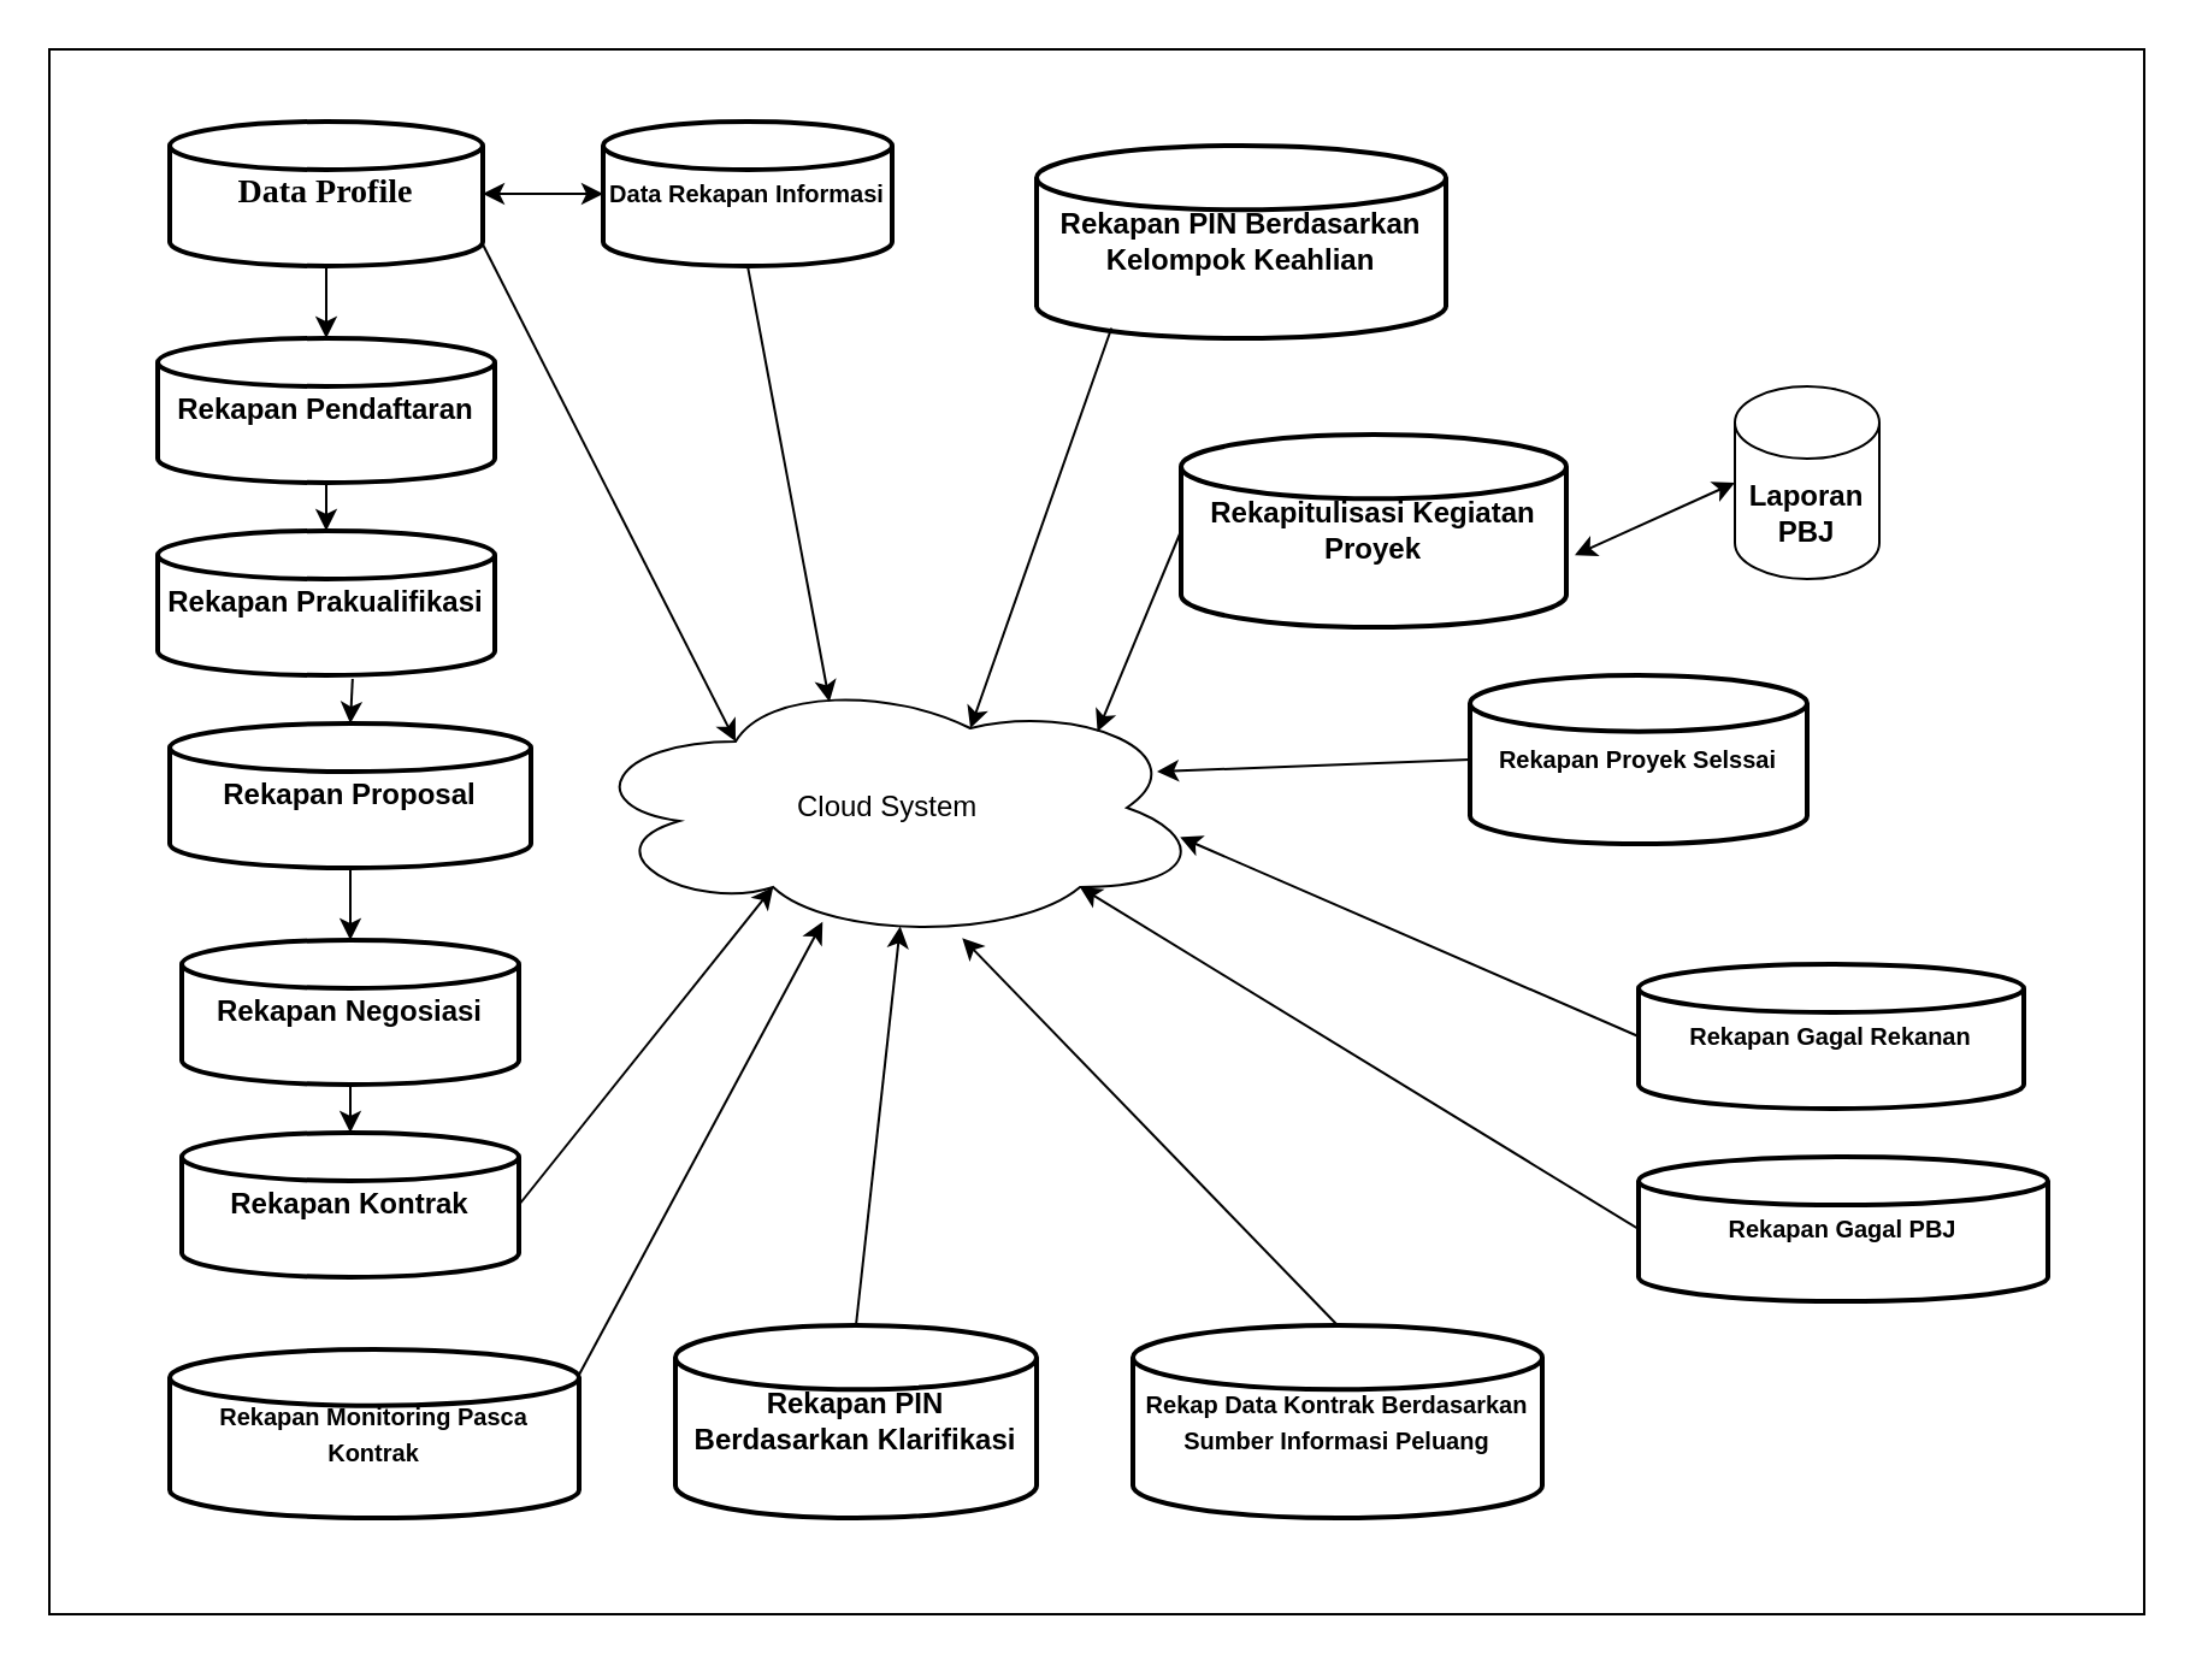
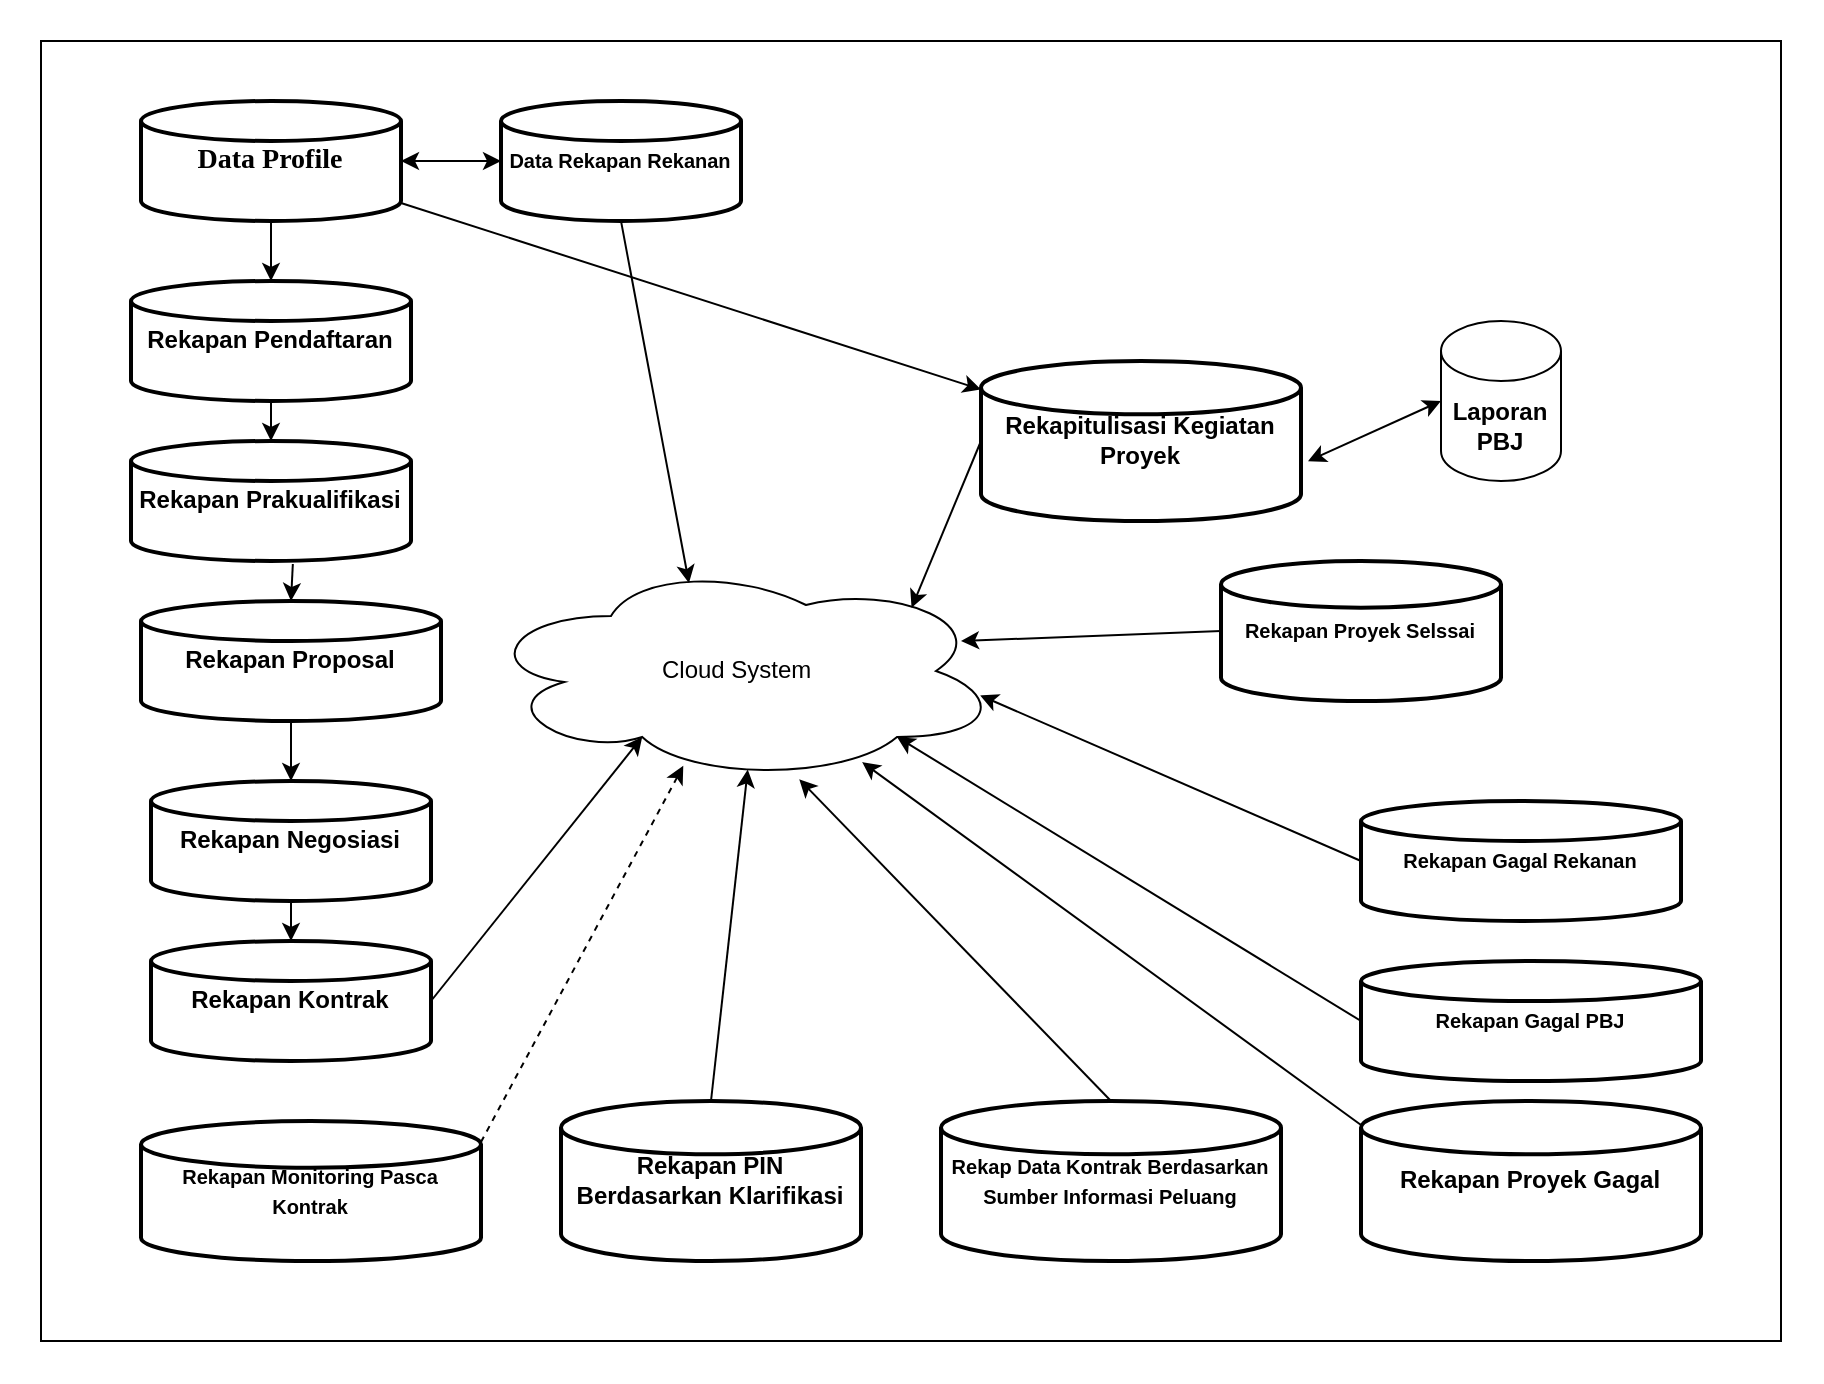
- <mxCell id="3" value="&lt;font style=&quot;font-size: 10px;&quot;&gt;Data Rekapan Informasi&lt;/font&gt;" style="strokeWidth=2;html=1;shape=mxgraph.flowchart.database;whiteSpace=wrap;fontStyle=1" vertex="1" parent="1"><mxGeometry x="250" y="50" width="120" height="60" as="geometry" /></mxCell>
+ <mxCell id="3" value="&lt;font style=&quot;font-size: 10px;&quot;&gt;Data Rekapan Rekanan&lt;/font&gt;" style="strokeWidth=2;html=1;shape=mxgraph.flowchart.database;whiteSpace=wrap;fontStyle=1" vertex="1" parent="1"><mxGeometry x="250" y="50" width="120" height="60" as="geometry" /></mxCell>
- <mxCell id="15" value="&lt;b&gt;Rekapan PIN Berdasarkan Kelompok Keahlian&lt;/b&gt;" style="strokeWidth=2;html=1;shape=mxgraph.flowchart.database;whiteSpace=wrap;" vertex="1" parent="1"><mxGeometry x="430" y="60" width="170" height="80" as="geometry" /></mxCell>
- <mxCell id="37" value="" style="endArrow=classic;html=1;rounded=0;exitX=1;exitY=0.85;exitDx=0;exitDy=0;exitPerimeter=0;entryX=0.25;entryY=0.25;entryDx=0;entryDy=0;entryPerimeter=0;" edge="1" parent="1" source="2" target="25"><mxGeometry width="50" height="50" relative="1" as="geometry"><mxPoint x="430" y="370" as="sourcePoint" /><mxPoint x="480" y="320" as="targetPoint" /></mxGeometry></mxCell>
+ <mxCell id="37" value="" style="endArrow=classic;html=1;rounded=0;exitX=1;exitY=0.85;exitDx=0;exitDy=0;exitPerimeter=0;" edge="1" parent="1" source="2" target="14"><mxGeometry width="50" height="50" relative="1" as="geometry"><mxPoint x="430" y="370" as="sourcePoint" /><mxPoint x="480" y="320" as="targetPoint" /></mxGeometry></mxCell>
- <mxCell id="35" value="" style="endArrow=classic;html=1;rounded=0;exitX=0.183;exitY=0.947;exitDx=0;exitDy=0;exitPerimeter=0;entryX=0.625;entryY=0.2;entryDx=0;entryDy=0;entryPerimeter=0;" edge="1" parent="1" source="15" target="25"><mxGeometry width="50" height="50" relative="1" as="geometry"><mxPoint x="430" y="370" as="sourcePoint" /><mxPoint x="480" y="320" as="targetPoint" /></mxGeometry></mxCell>
+ <mxCell id="30" value="" style="endArrow=classic;html=1;rounded=0;exitX=0;exitY=0.15;exitDx=0;exitDy=0;exitPerimeter=0;entryX=0.733;entryY=0.914;entryDx=0;entryDy=0;entryPerimeter=0;" edge="1" parent="1" source="18" target="25"><mxGeometry width="50" height="50" relative="1" as="geometry"><mxPoint x="430" y="370" as="sourcePoint" /><mxPoint x="480" y="320" as="targetPoint" /></mxGeometry></mxCell>
- <mxCell id="27" value="" style="endArrow=classic;html=1;rounded=0;exitX=1;exitY=0.15;exitDx=0;exitDy=0;exitPerimeter=0;entryX=0.389;entryY=0.931;entryDx=0;entryDy=0;entryPerimeter=0;" edge="1" parent="1" source="13" target="25"><mxGeometry width="50" height="50" relative="1" as="geometry"><mxPoint x="430" y="370" as="sourcePoint" /><mxPoint x="480" y="320" as="targetPoint" /></mxGeometry></mxCell>
+ <mxCell id="27" value="" style="endArrow=classic;html=1;rounded=0;exitX=1;exitY=0.15;exitDx=0;exitDy=0;exitPerimeter=0;entryX=0.389;entryY=0.931;entryDx=0;entryDy=0;entryPerimeter=0;dashed=1;" edge="1" parent="1" source="13" target="25"><mxGeometry width="50" height="50" relative="1" as="geometry"><mxPoint x="430" y="370" as="sourcePoint" /><mxPoint x="480" y="320" as="targetPoint" /></mxGeometry></mxCell>
+ <mxCell id="18" value="&lt;b&gt;Rekapan Proyek Gagal&lt;/b&gt;" style="strokeWidth=2;html=1;shape=mxgraph.flowchart.database;whiteSpace=wrap;" vertex="1" parent="1"><mxGeometry x="680" y="550" width="170" height="80" as="geometry" /></mxCell>
